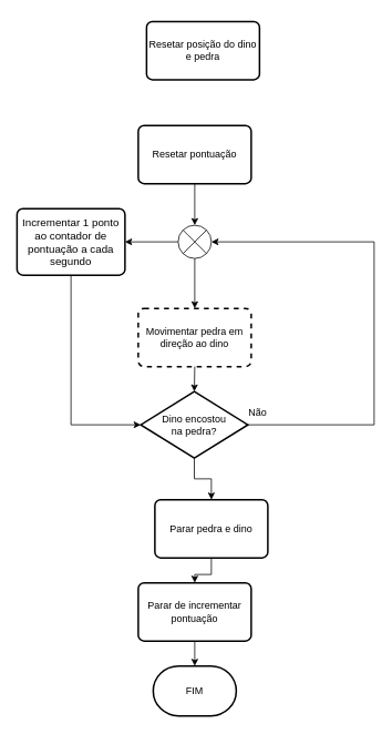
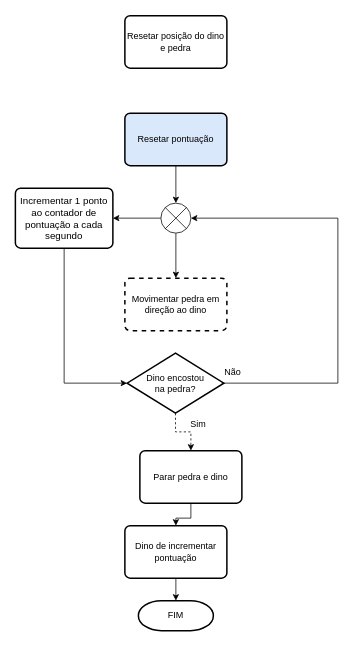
- <mxCell id="16" value="Resetar posição do dino&lt;br&gt;e pedra" style="rounded=1;whiteSpace=wrap;html=1;absoluteArcSize=1;arcSize=14;strokeWidth=2;" vertex="1" parent="1"><mxGeometry x="176" y="25" width="136" height="70" as="geometry" /></mxCell>
+ <mxCell id="16" value="Resetar posição do dino&lt;br&gt;e pedra" style="rounded=1;whiteSpace=wrap;html=1;absoluteArcSize=1;arcSize=14;strokeWidth=2;" vertex="1" parent="1"><mxGeometry x="166" y="20" width="136" height="70" as="geometry" /></mxCell>
- <mxCell id="17" value="Resetar pontuação" style="rounded=1;whiteSpace=wrap;html=1;absoluteArcSize=1;arcSize=14;strokeWidth=2;" vertex="1" parent="1"><mxGeometry x="166" y="150" width="136" height="70" as="geometry" /></mxCell>
+ <mxCell id="17" value="Resetar pontuação" style="rounded=1;whiteSpace=wrap;html=1;absoluteArcSize=1;arcSize=14;strokeWidth=2;fillColor=#dae8fc;" vertex="1" parent="1"><mxGeometry x="166" y="150" width="136" height="70" as="geometry" /></mxCell>
- <mxCell id="8" style="edgeStyle=orthogonalEdgeStyle;rounded=0;orthogonalLoop=1;jettySize=auto;html=1;exitX=0.5;exitY=1;exitDx=0;exitDy=0;entryX=0.5;entryY=0;entryDx=0;entryDy=0;entryPerimeter=0;" edge="1" parent="1" source="2" target="7"><mxGeometry relative="1" as="geometry" /></mxCell>
+ <mxCell id="14" value="Sim" style="text;html=1;align=center;verticalAlign=middle;whiteSpace=wrap;rounded=0;" vertex="1" parent="1"><mxGeometry x="234" y="550" width="60" height="30" as="geometry" /></mxCell>
- <mxCell id="6" style="edgeStyle=orthogonalEdgeStyle;rounded=0;orthogonalLoop=1;jettySize=auto;html=1;exitX=0.5;exitY=1;exitDx=0;exitDy=0;exitPerimeter=0;entryX=0.5;entryY=0;entryDx=0;entryDy=0;" edge="1" parent="1" source="7" target="12"><mxGeometry relative="1" as="geometry" /></mxCell>
+ <mxCell id="6" style="edgeStyle=orthogonalEdgeStyle;rounded=0;orthogonalLoop=1;jettySize=auto;html=1;exitX=0.5;exitY=1;exitDx=0;exitDy=0;exitPerimeter=0;entryX=0.5;entryY=0;entryDx=0;entryDy=0;dashed=1;" edge="1" parent="1" source="7" target="12"><mxGeometry relative="1" as="geometry" /></mxCell>
- <mxCell id="13" value="Parar de incrementar pontuação" style="rounded=1;whiteSpace=wrap;html=1;absoluteArcSize=1;arcSize=14;strokeWidth=2;" vertex="1" parent="1"><mxGeometry x="166" y="700" width="136" height="70" as="geometry" /></mxCell>
+ <mxCell id="13" value="Dino de incrementar pontuação" style="rounded=1;whiteSpace=wrap;html=1;absoluteArcSize=1;arcSize=14;strokeWidth=2;" vertex="1" parent="1"><mxGeometry x="166" y="700" width="136" height="70" as="geometry" /></mxCell>
- <mxCell id="19" value="FIM" style="strokeWidth=2;html=1;shape=mxgraph.flowchart.terminator;whiteSpace=wrap;" vertex="1" parent="1"><mxGeometry x="184" y="800" width="100" height="60" as="geometry" /></mxCell>
+ <mxCell id="19" value="FIM" style="strokeWidth=2;html=1;shape=mxgraph.flowchart.terminator;whiteSpace=wrap;" vertex="1" parent="1"><mxGeometry x="184" y="800" width="100" height="40" as="geometry" /></mxCell>
